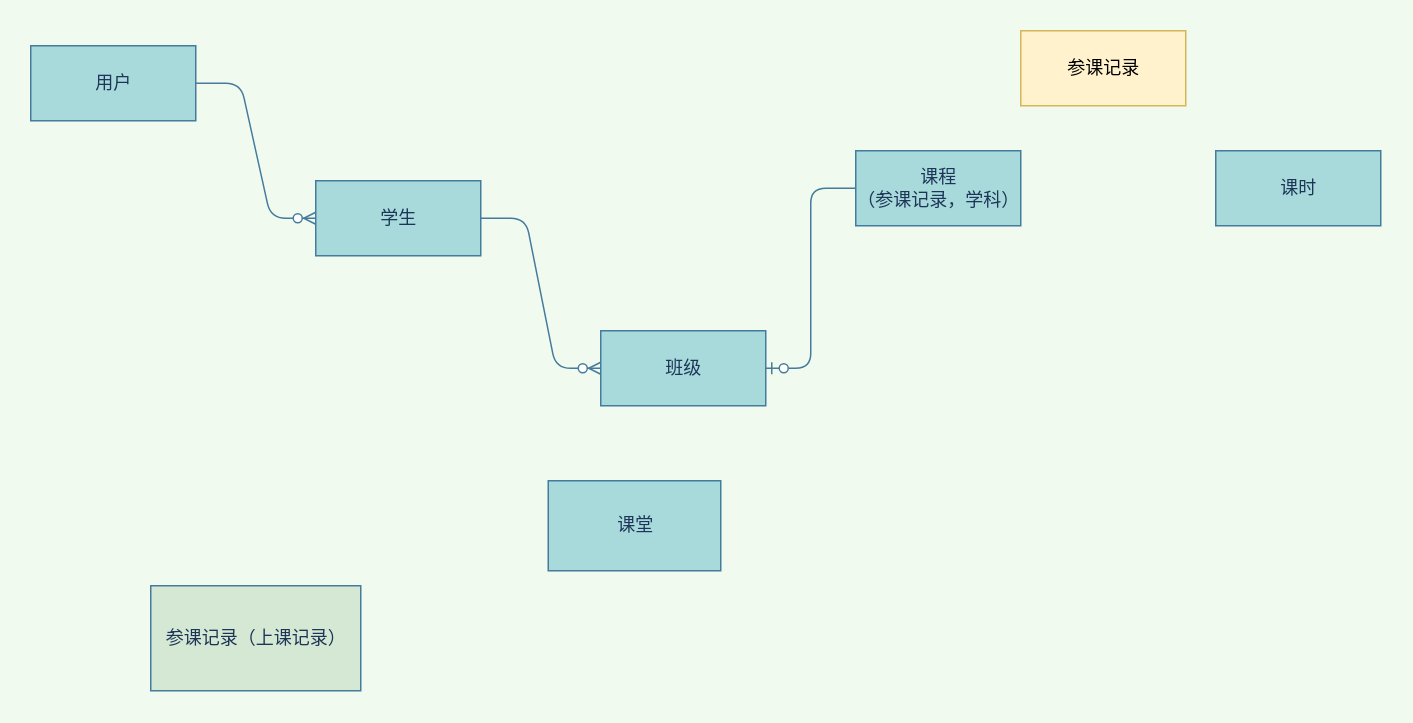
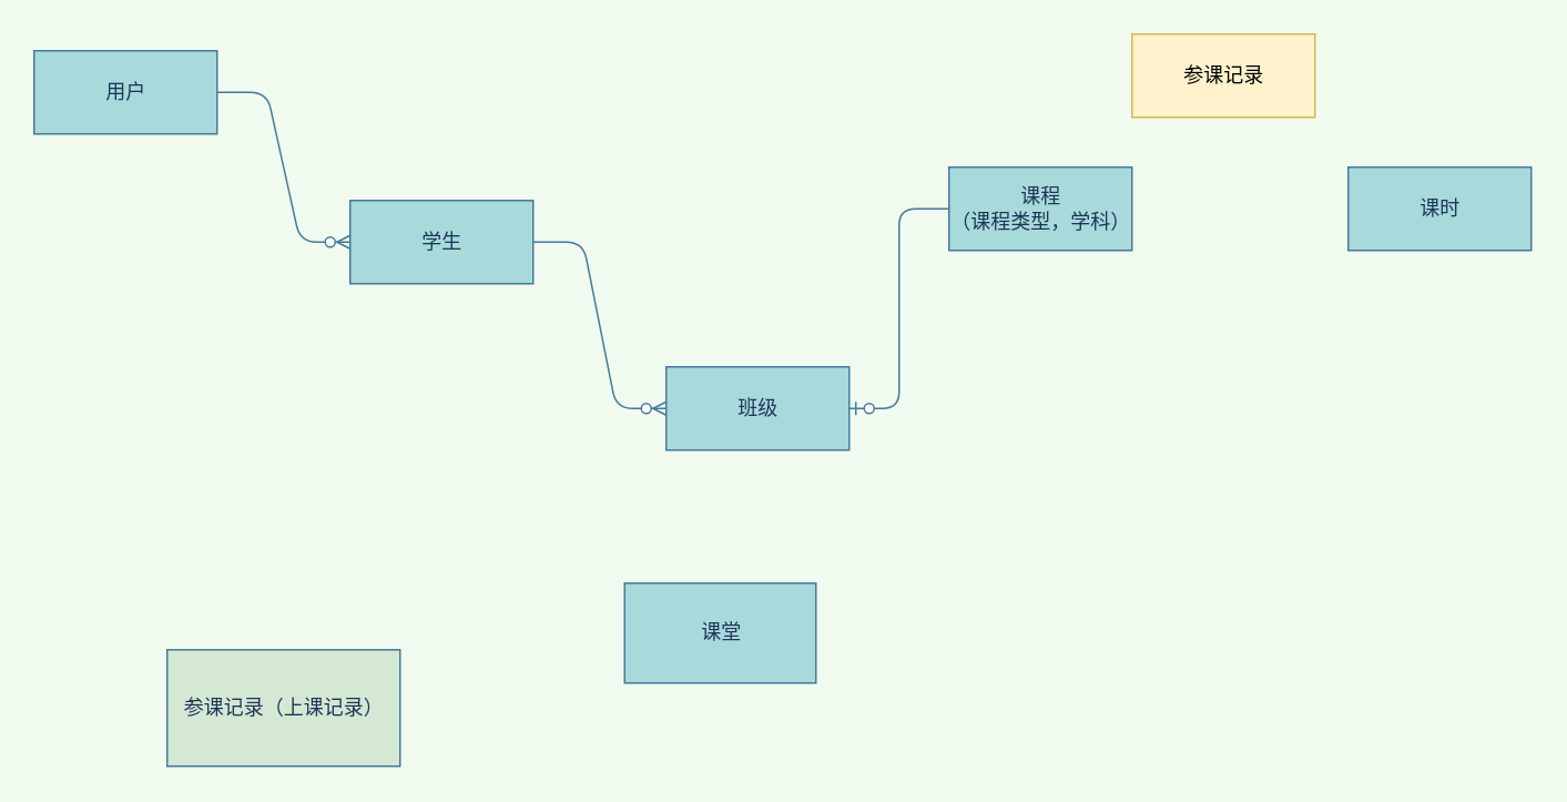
- <mxCell id="2" value="课程&lt;br&gt;（参课记录，学科）" style="html=1;fillColor=#A8DADC;strokeColor=#457B9D;fontColor=#1D3557;" vertex="1" parent="1"><mxGeometry x="570" y="100" width="110" height="50" as="geometry" /></mxCell>
+ <mxCell id="2" value="课程&lt;br&gt;（课程类型，学科）" style="html=1;fillColor=#A8DADC;strokeColor=#457B9D;fontColor=#1D3557;" vertex="1" parent="1"><mxGeometry x="570" y="100" width="110" height="50" as="geometry" /></mxCell>
- <mxCell id="12" value="课堂" style="html=1;rounded=0;sketch=0;strokeColor=#457B9D;fillColor=#A8DADC;fontColor=#1D3557;" vertex="1" parent="1"><mxGeometry x="365" y="320" width="115" height="60" as="geometry" /></mxCell>
+ <mxCell id="12" value="课堂" style="html=1;rounded=0;sketch=0;strokeColor=#457B9D;fillColor=#A8DADC;fontColor=#1D3557;" vertex="1" parent="1"><mxGeometry x="375" y="350" width="115" height="60" as="geometry" /></mxCell>
